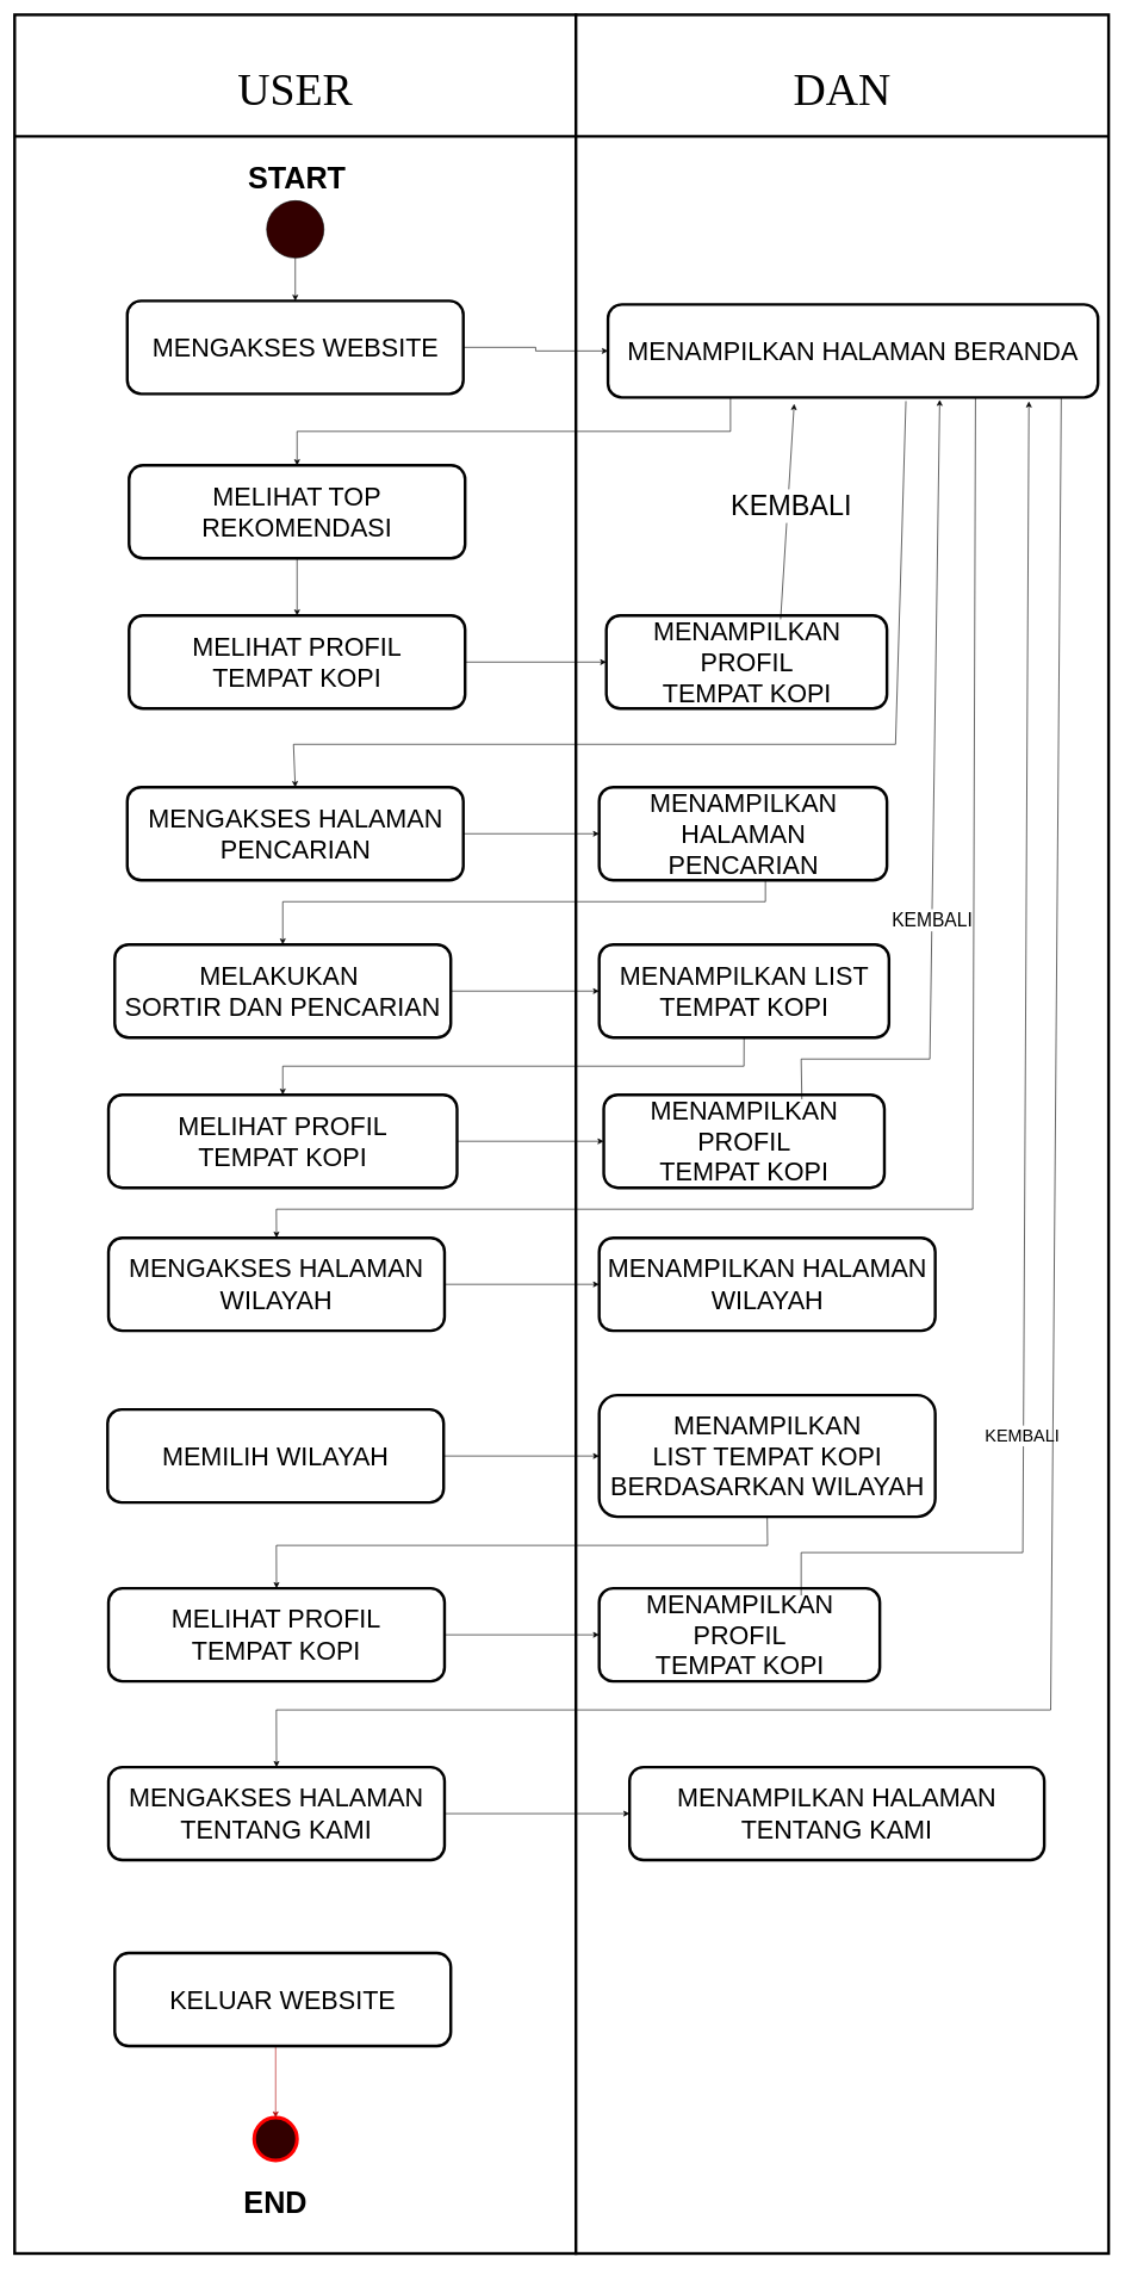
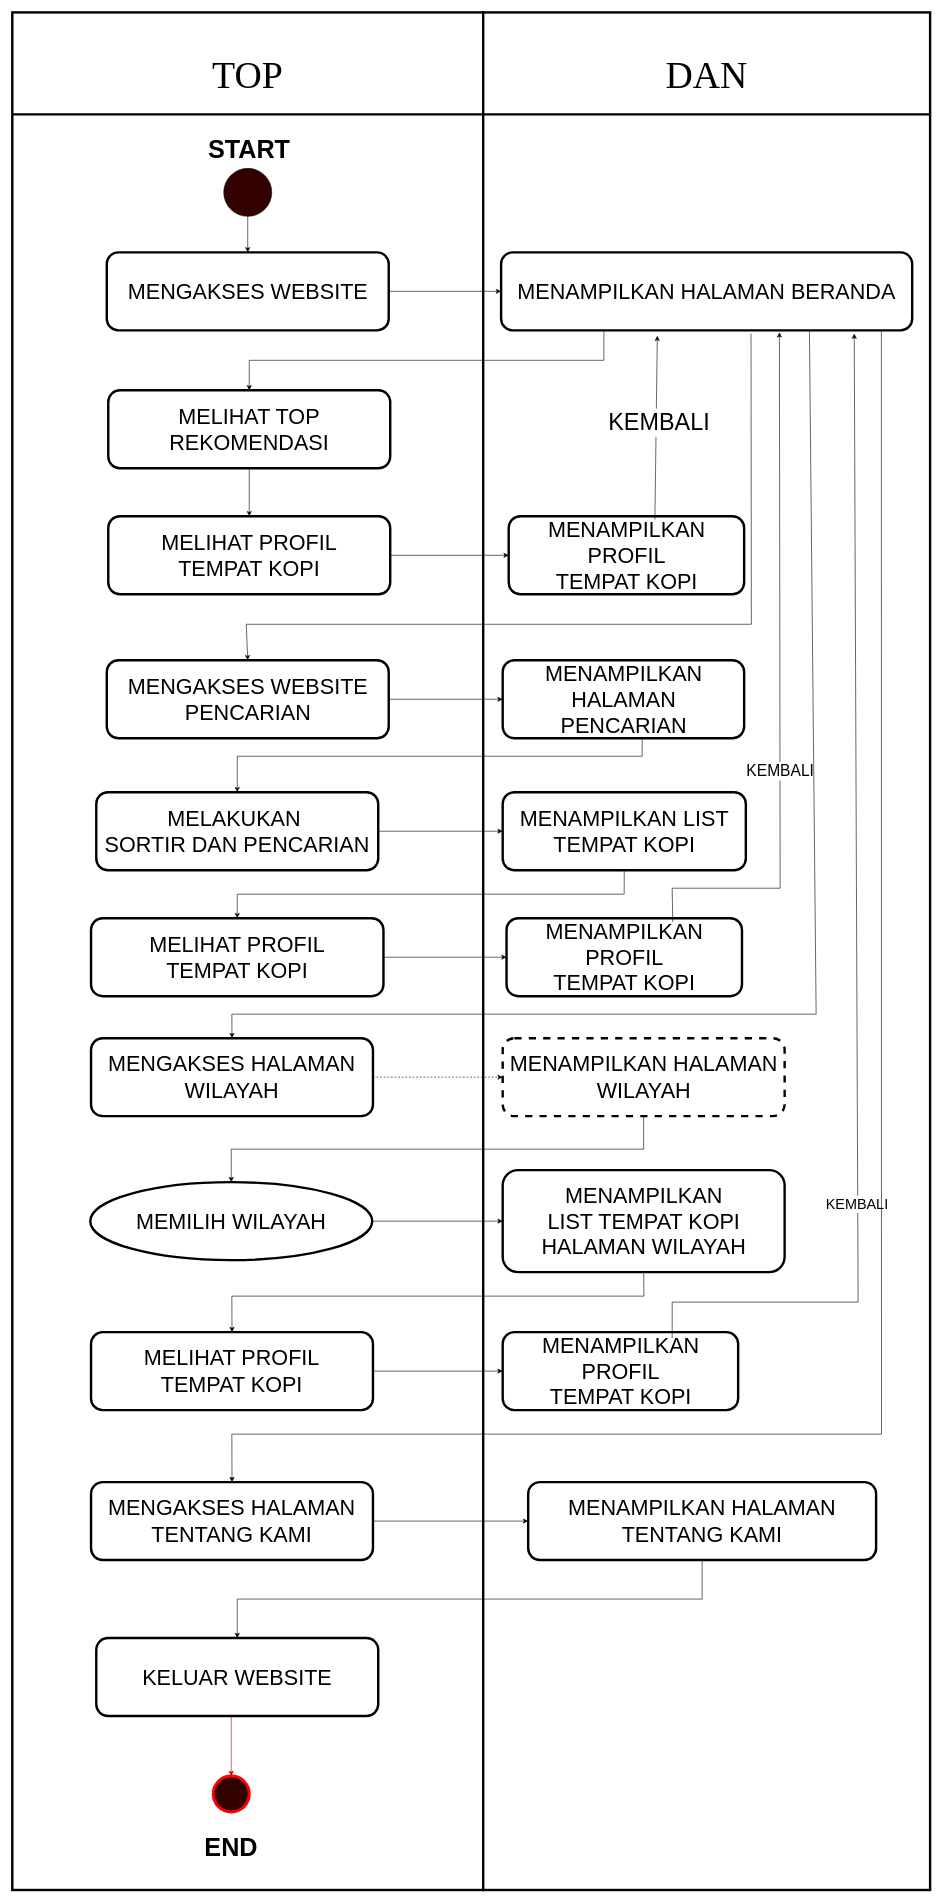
- <mxCell id="5" value="&lt;font style=&quot;font-size: 63px;&quot; face=&quot;Times New Roman&quot;&gt;USER&lt;/font&gt;" style="text;html=1;align=center;verticalAlign=middle;whiteSpace=wrap;rounded=0;" parent="1" vertex="1"><mxGeometry x="315" y="110" width="195" height="30" as="geometry" /></mxCell>
+ <mxCell id="5" value="&lt;font style=&quot;font-size: 63px;&quot; face=&quot;Times New Roman&quot;&gt;TOP&lt;/font&gt;" style="text;html=1;align=center;verticalAlign=middle;whiteSpace=wrap;rounded=0;" parent="1" vertex="1"><mxGeometry x="315" y="110" width="195" height="30" as="geometry" /></mxCell>
- <mxCell id="14" value="&lt;font style=&quot;font-size: 36px;&quot;&gt;MENAMPILKAN HALAMAN BERANDA&lt;/font&gt;" style="rounded=1;whiteSpace=wrap;html=1;strokeWidth=4;" parent="1" vertex="1"><mxGeometry x="849.84" y="425" width="685.32" height="130" as="geometry" /></mxCell>
+ <mxCell id="14" value="&lt;font style=&quot;font-size: 36px;&quot;&gt;MENAMPILKAN HALAMAN BERANDA&lt;/font&gt;" style="rounded=1;whiteSpace=wrap;html=1;strokeWidth=4;" parent="1" vertex="1"><mxGeometry x="834.84" y="420" width="685.32" height="130" as="geometry" /></mxCell>
- <mxCell id="17" value="&lt;font style=&quot;font-size: 36px;&quot;&gt;MENGAKSES HALAMAN&lt;/font&gt;&lt;div&gt;&lt;font style=&quot;font-size: 36px;&quot;&gt;PENCARIAN&lt;/font&gt;&lt;/div&gt;" style="rounded=1;whiteSpace=wrap;html=1;strokeWidth=4;" parent="1" vertex="1"><mxGeometry x="177.5" y="1100" width="470" height="130" as="geometry" /></mxCell>
+ <mxCell id="17" value="&lt;font style=&quot;font-size: 36px;&quot;&gt;MENGAKSES WEBSITE&lt;/font&gt;&lt;div&gt;&lt;font style=&quot;font-size: 36px;&quot;&gt;PENCARIAN&lt;/font&gt;&lt;/div&gt;" style="rounded=1;whiteSpace=wrap;html=1;strokeWidth=4;" parent="1" vertex="1"><mxGeometry x="177.5" y="1100" width="470" height="130" as="geometry" /></mxCell>
- <mxCell id="23" value="" style="edgeStyle=orthogonalEdgeStyle;rounded=0;orthogonalLoop=1;jettySize=auto;html=1;" parent="1" source="24" target="26" edge="1"><mxGeometry relative="1" as="geometry" /></mxCell>
+ <mxCell id="23" value="" style="edgeStyle=orthogonalEdgeStyle;rounded=0;orthogonalLoop=1;jettySize=auto;html=1;dashed=1;" parent="1" source="24" target="26" edge="1"><mxGeometry relative="1" as="geometry" /></mxCell>
- <mxCell id="26" value="&lt;span style=&quot;font-size: 36px;&quot;&gt;MENAMPILKAN HALAMAN&lt;/span&gt;&lt;div&gt;&lt;span style=&quot;font-size: 36px;&quot;&gt;WILAYAH&lt;/span&gt;&lt;/div&gt;" style="rounded=1;whiteSpace=wrap;html=1;strokeWidth=4;" parent="1" vertex="1"><mxGeometry x="837.5" y="1730" width="470" height="130" as="geometry" /></mxCell>
+ <mxCell id="26" value="&lt;span style=&quot;font-size: 36px;&quot;&gt;MENAMPILKAN HALAMAN&lt;/span&gt;&lt;div&gt;&lt;span style=&quot;font-size: 36px;&quot;&gt;WILAYAH&lt;/span&gt;&lt;/div&gt;" style="rounded=1;whiteSpace=wrap;html=1;strokeWidth=4;dashed=1;" parent="1" vertex="1"><mxGeometry x="837.5" y="1730" width="470" height="130" as="geometry" /></mxCell>
+ <mxCell id="25" value="" style="edgeStyle=orthogonalEdgeStyle;rounded=0;orthogonalLoop=1;jettySize=auto;html=1;exitX=0.5;exitY=1;exitDx=0;exitDy=0;" parent="1" source="26" target="28" edge="1"><mxGeometry relative="1" as="geometry" /></mxCell>
- <mxCell id="28" value="&lt;span style=&quot;font-size: 36px;&quot;&gt;MEMILIH WILAYAH&lt;/span&gt;" style="rounded=1;whiteSpace=wrap;html=1;strokeWidth=4;" parent="1" vertex="1"><mxGeometry x="150" y="1970" width="470" height="130" as="geometry" /></mxCell>
+ <mxCell id="28" value="&lt;span style=&quot;font-size: 36px;&quot;&gt;MEMILIH WILAYAH&lt;/span&gt;" style="ellipse;whiteSpace=wrap;html=1;strokeWidth=4;" parent="1" vertex="1"><mxGeometry x="150" y="1970" width="470" height="130" as="geometry" /></mxCell>
- <mxCell id="29" value="&lt;span style=&quot;font-size: 36px;&quot;&gt;MENAMPILKAN&lt;/span&gt;&lt;div&gt;&lt;span style=&quot;font-size: 36px;&quot;&gt;LIST TEMPAT KOPI&lt;/span&gt;&lt;/div&gt;&lt;div&gt;&lt;span style=&quot;font-size: 36px;&quot;&gt;BERDASARKAN WILAYAH&lt;/span&gt;&lt;/div&gt;" style="rounded=1;whiteSpace=wrap;html=1;strokeWidth=4;" parent="1" vertex="1"><mxGeometry x="837.5" y="1950" width="470" height="170" as="geometry" /></mxCell>
+ <mxCell id="29" value="&lt;span style=&quot;font-size: 36px;&quot;&gt;MENAMPILKAN&lt;/span&gt;&lt;div&gt;&lt;span style=&quot;font-size: 36px;&quot;&gt;LIST TEMPAT KOPI&lt;/span&gt;&lt;/div&gt;&lt;div&gt;&lt;span style=&quot;font-size: 36px;&quot;&gt;HALAMAN WILAYAH&lt;/span&gt;&lt;/div&gt;" style="rounded=1;whiteSpace=wrap;html=1;strokeWidth=4;" parent="1" vertex="1"><mxGeometry x="837.5" y="1950" width="470" height="170" as="geometry" /></mxCell>
+ <mxCell id="53" value="" style="edgeStyle=orthogonalEdgeStyle;rounded=0;orthogonalLoop=1;jettySize=auto;html=1;exitX=0.5;exitY=1;exitDx=0;exitDy=0;" parent="1" source="54" target="55" edge="1"><mxGeometry relative="1" as="geometry" /></mxCell>
